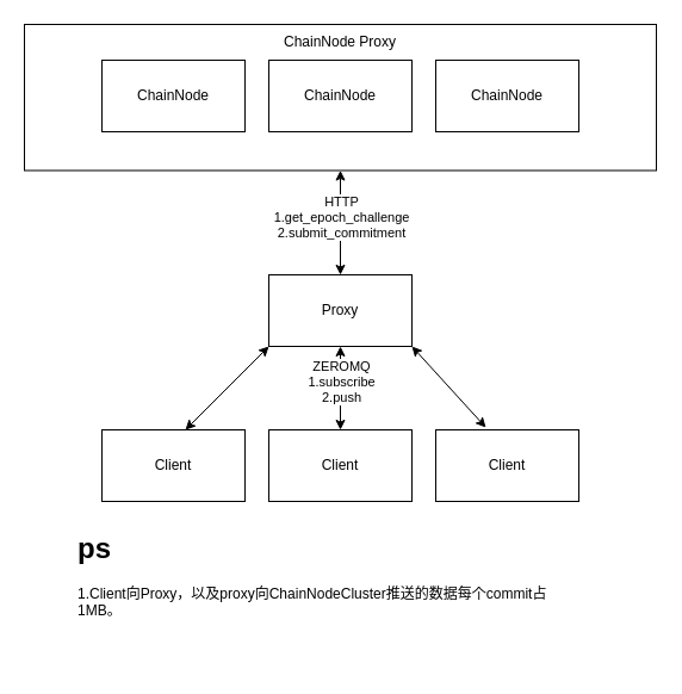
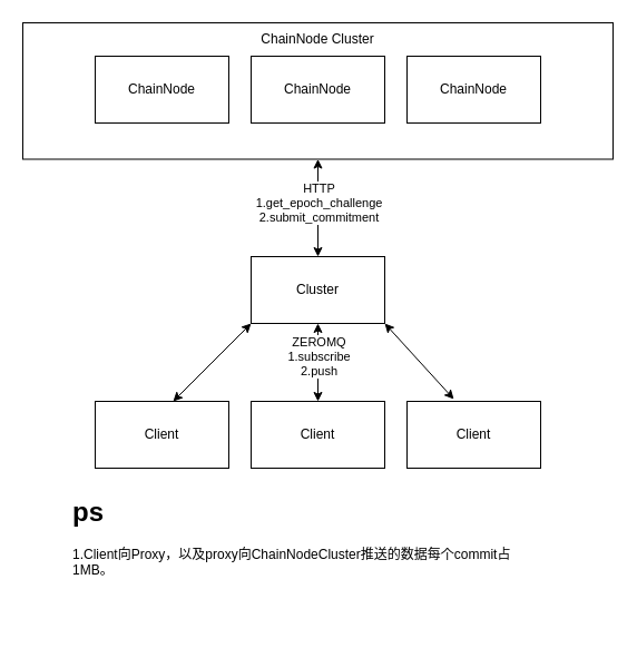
- <mxCell id="14" value="ChainNode Proxy" style="text;html=1;strokeColor=none;fillColor=none;align=center;verticalAlign=middle;whiteSpace=wrap;rounded=0;" parent="1" vertex="1"><mxGeometry x="225" y="20" width="120" height="30" as="geometry" /></mxCell>
+ <mxCell id="14" value="ChainNode Cluster" style="text;html=1;strokeColor=none;fillColor=none;align=center;verticalAlign=middle;whiteSpace=wrap;rounded=0;" parent="1" vertex="1"><mxGeometry x="225" y="20" width="120" height="30" as="geometry" /></mxCell>
- <mxCell id="3" value="Proxy" style="rounded=0;whiteSpace=wrap;html=1;" parent="1" vertex="1"><mxGeometry x="225" y="230" width="120" height="60" as="geometry" /></mxCell>
+ <mxCell id="3" value="Cluster" style="rounded=0;whiteSpace=wrap;html=1;" parent="1" vertex="1"><mxGeometry x="225" y="230" width="120" height="60" as="geometry" /></mxCell>
